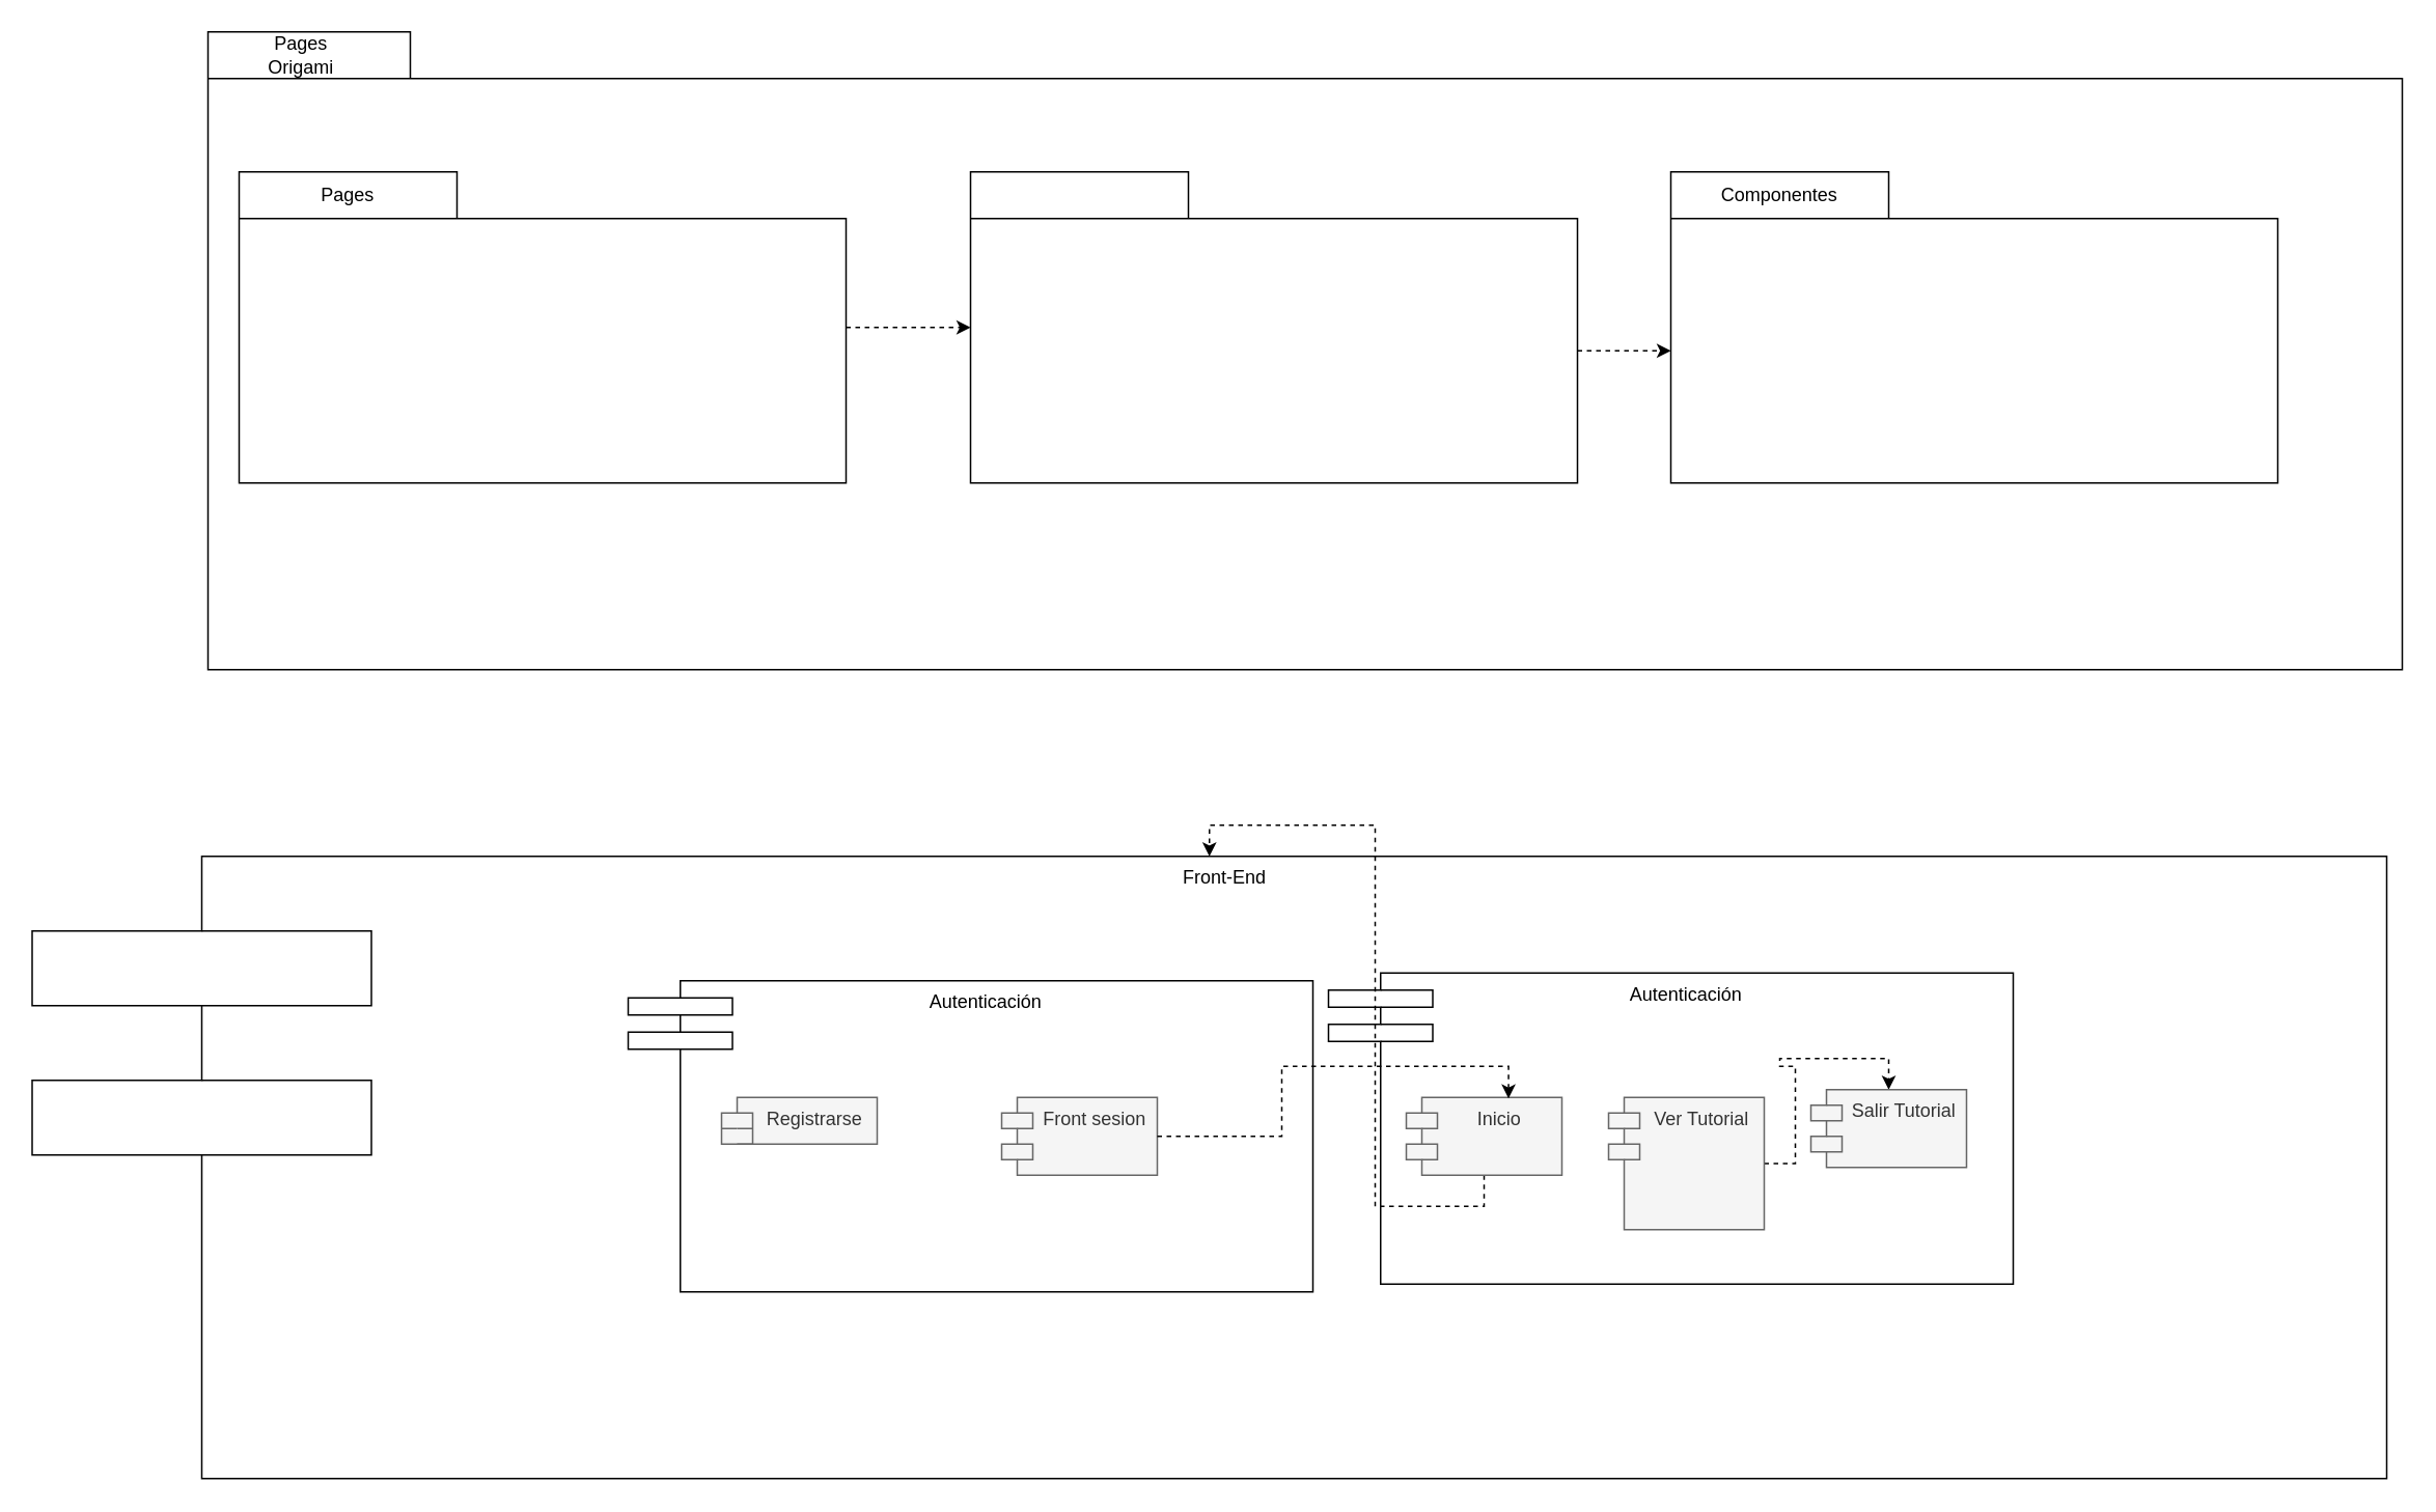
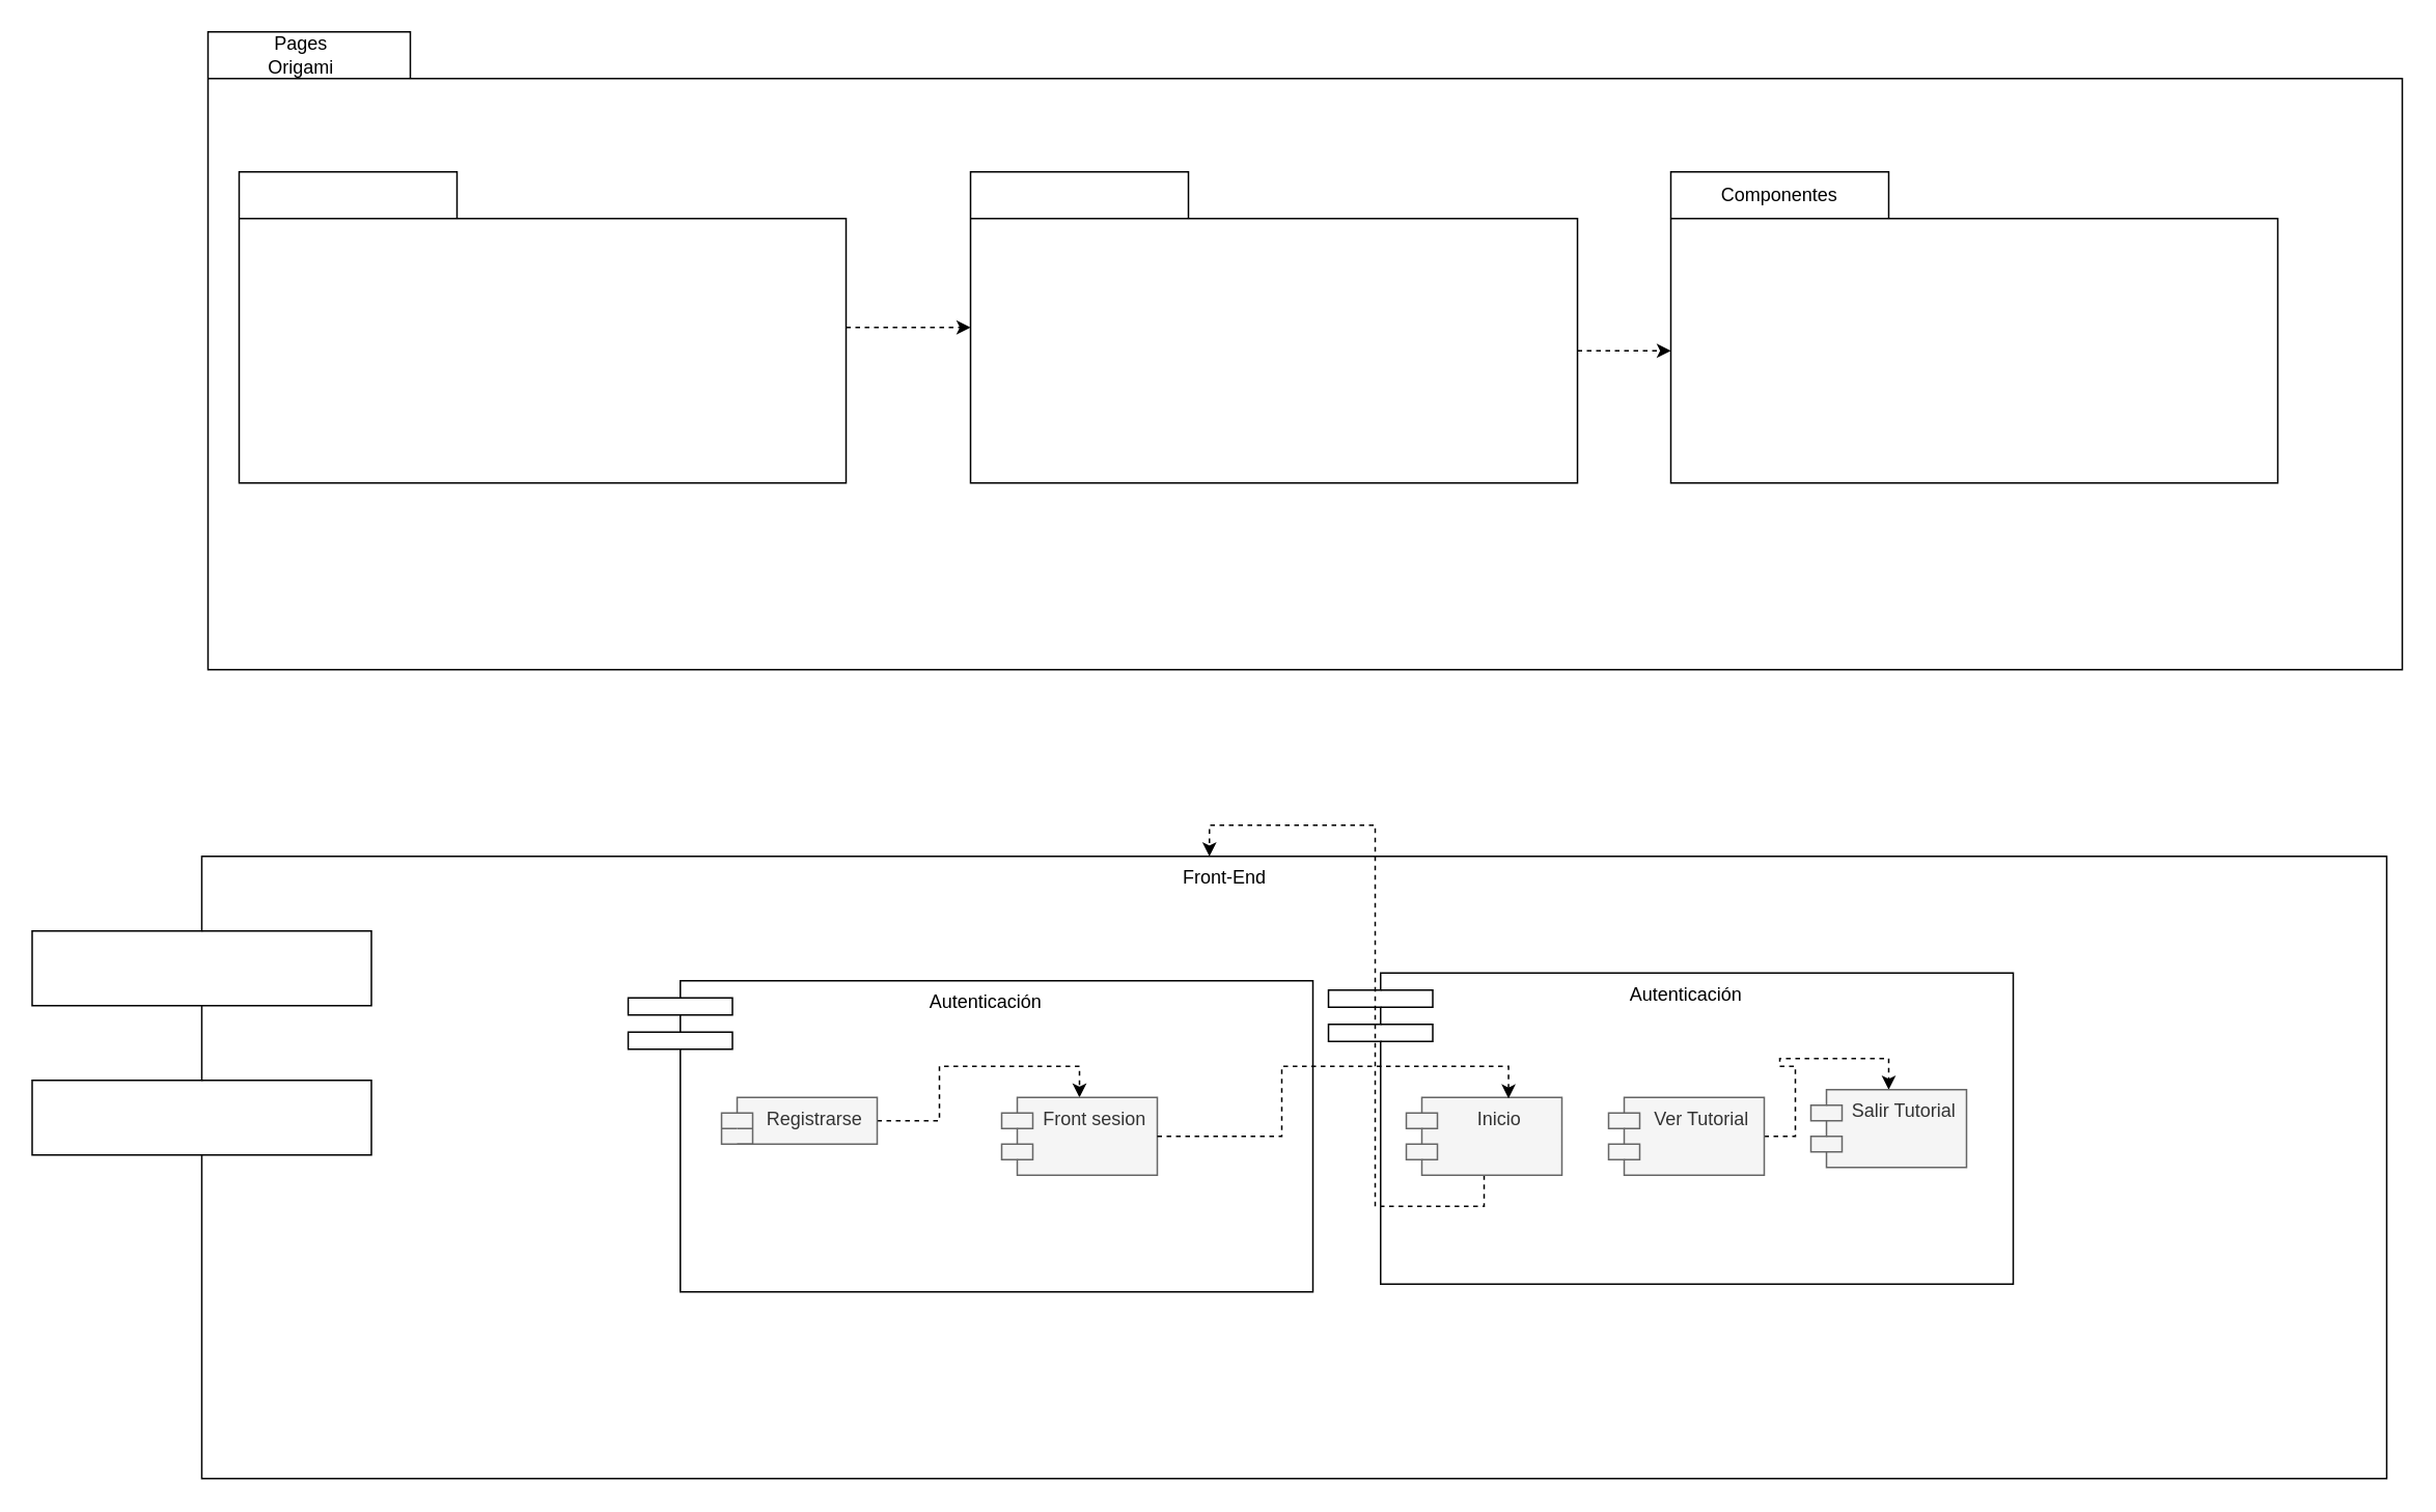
- <mxCell id="6" value="Pages" style="text;html=1;strokeColor=none;fillColor=none;align=center;verticalAlign=middle;whiteSpace=wrap;rounded=0;" vertex="1" parent="1"><mxGeometry x="193" y="110" width="60" height="30" as="geometry" /></mxCell>
+ <mxCell id="14" style="edgeStyle=orthogonalEdgeStyle;rounded=0;orthogonalLoop=1;jettySize=auto;html=1;entryX=0.5;entryY=0;entryDx=0;entryDy=0;dashed=1;" edge="1" parent="1" source="15" target="16"><mxGeometry relative="1" as="geometry" /></mxCell>
- <mxCell id="19" value="Ver Tutorial" style="shape=module;align=left;spacingLeft=20;align=center;verticalAlign=top;fillColor=#f5f5f5;strokeColor=#666666;fontColor=#333333;" vertex="1" parent="1"><mxGeometry x="1033" y="705" width="100" height="85" as="geometry" /></mxCell>
+ <mxCell id="19" value="Ver Tutorial" style="shape=module;align=left;spacingLeft=20;align=center;verticalAlign=top;fillColor=#f5f5f5;strokeColor=#666666;fontColor=#333333;" vertex="1" parent="1"><mxGeometry x="1033" y="705" width="100" height="50" as="geometry" /></mxCell>
